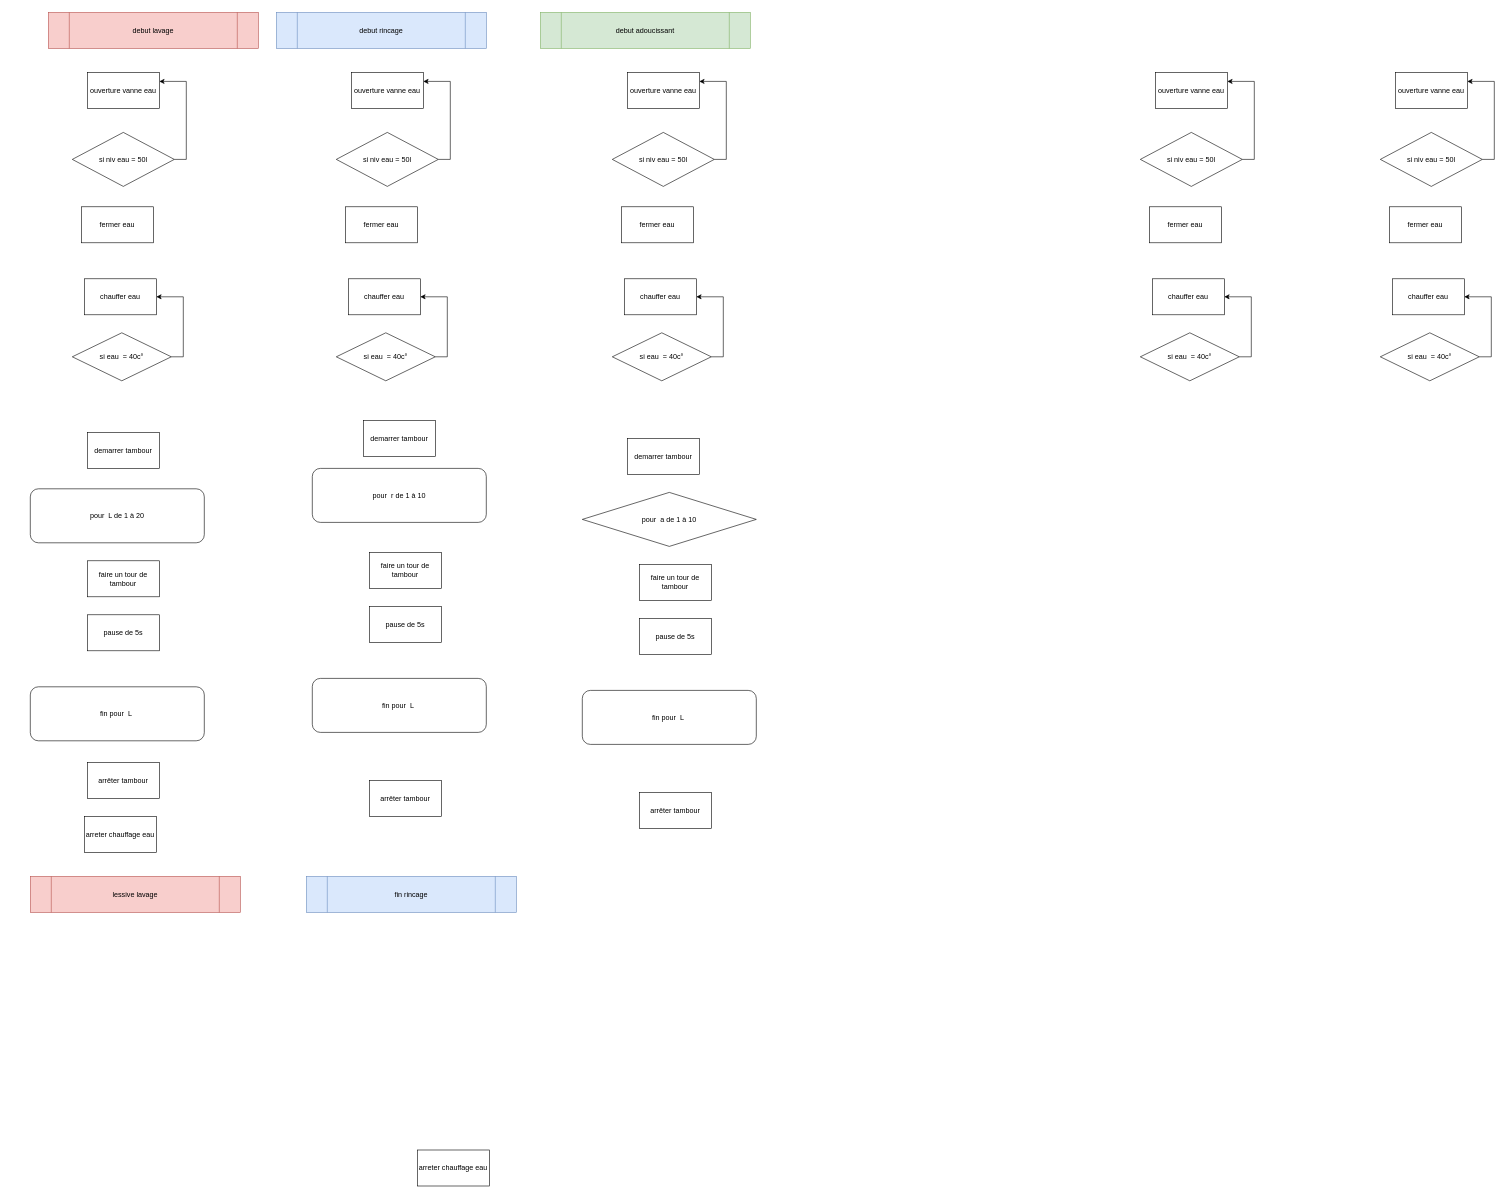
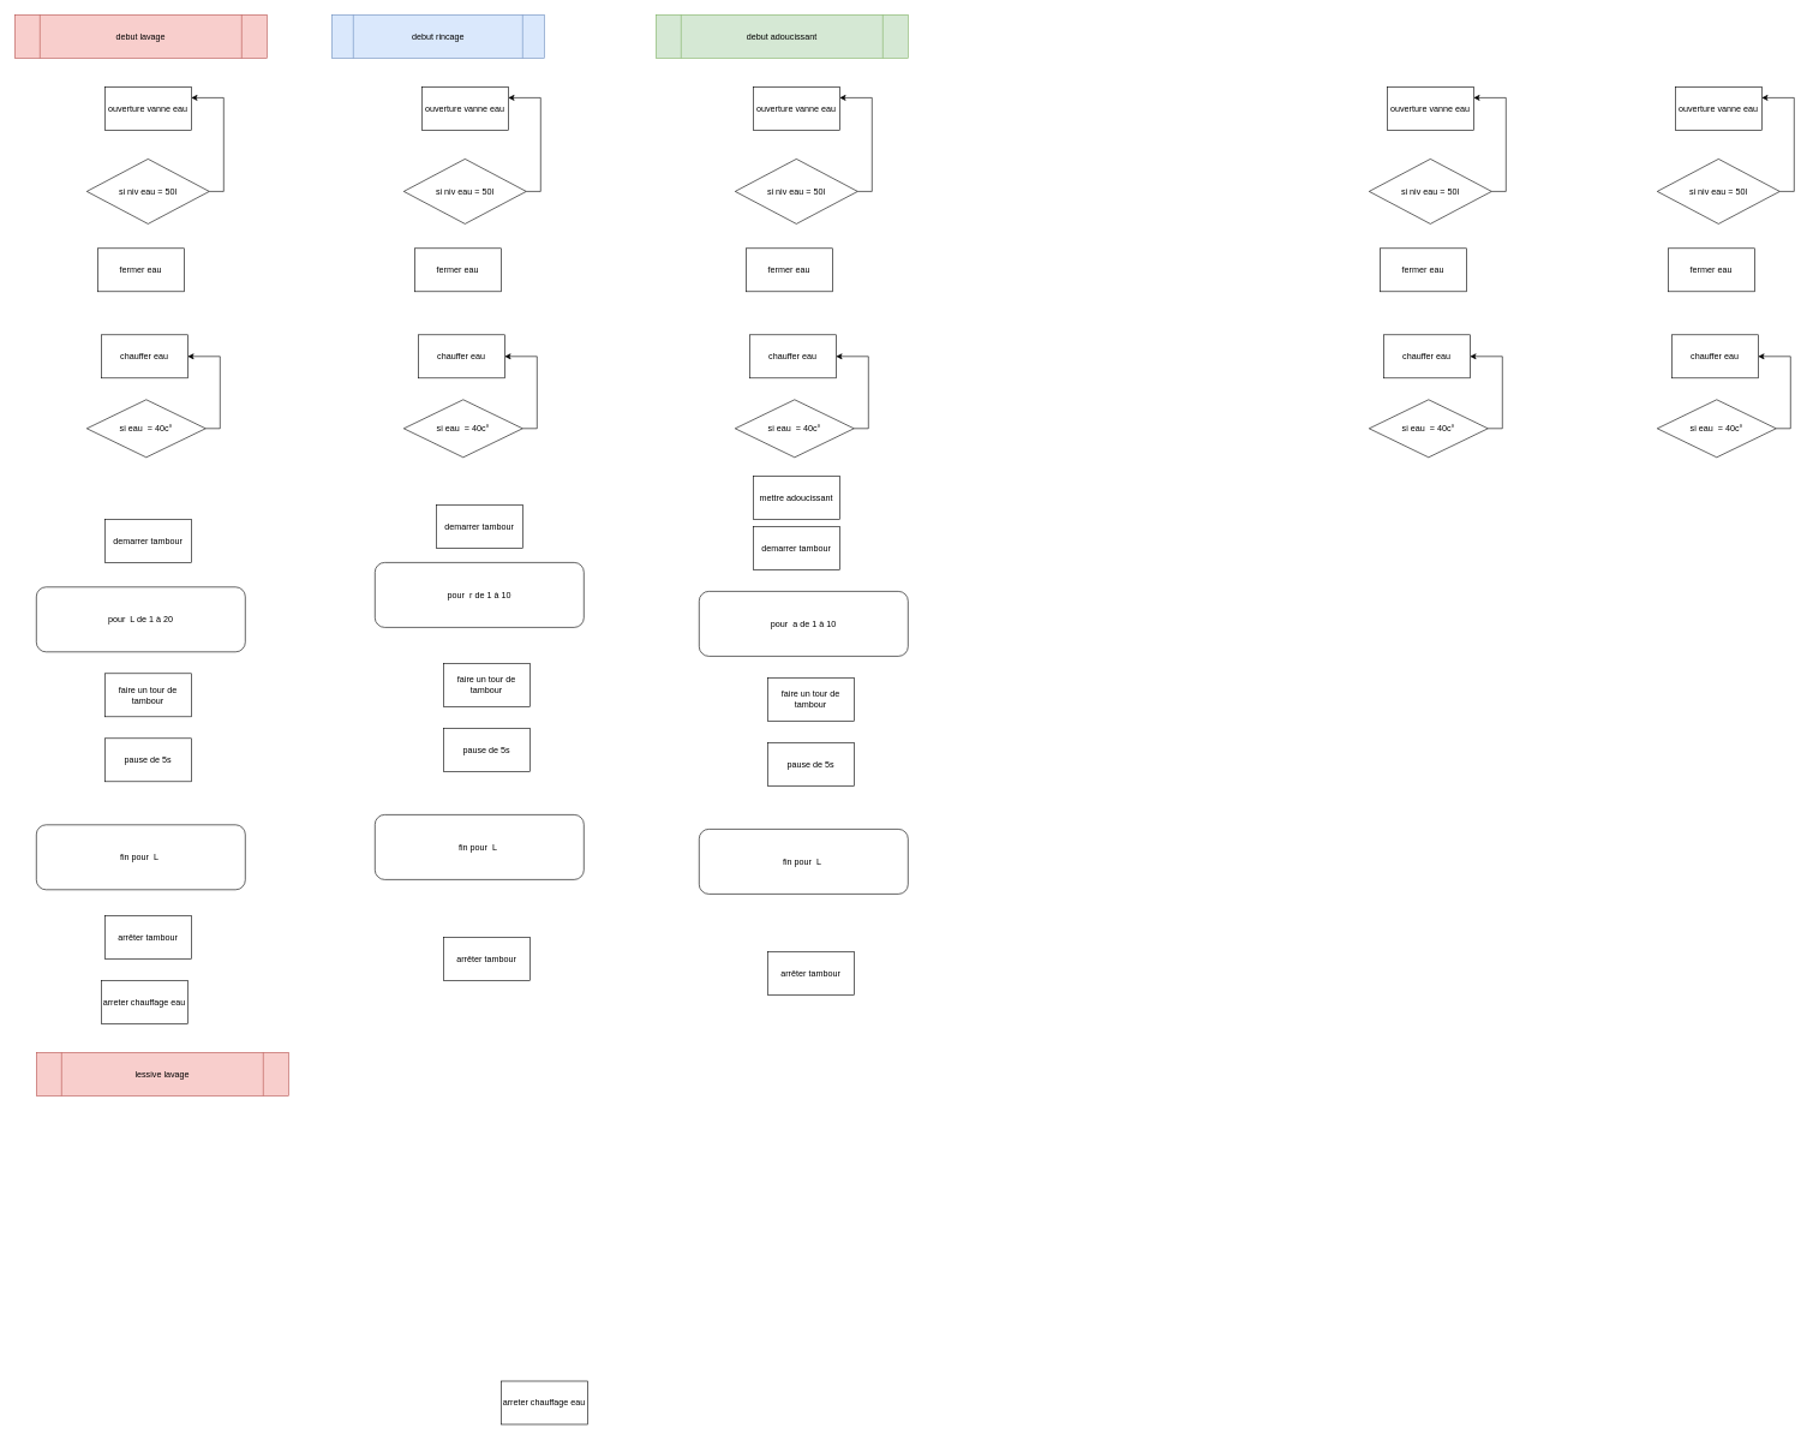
- <mxCell id="2" value="debut lavage" style="shape=process;whiteSpace=wrap;html=1;backgroundOutline=1;fillColor=#f8cecc;strokeColor=#b85450;" vertex="1" parent="1"><mxGeometry x="80" y="20" width="350" height="60" as="geometry" /></mxCell>
+ <mxCell id="2" value="debut lavage" style="shape=process;whiteSpace=wrap;html=1;backgroundOutline=1;fillColor=#f8cecc;strokeColor=#b85450;" vertex="1" parent="1"><mxGeometry x="20" y="20" width="350" height="60" as="geometry" /></mxCell>
- <mxCell id="10" value="debut rincage" style="shape=process;whiteSpace=wrap;html=1;backgroundOutline=1;fillColor=#dae8fc;strokeColor=#6c8ebf;" vertex="1" parent="1"><mxGeometry x="460" y="20" width="350" height="60" as="geometry" /></mxCell>
+ <mxCell id="10" value="debut rincage" style="shape=process;whiteSpace=wrap;html=1;backgroundOutline=1;fillColor=#dae8fc;strokeColor=#6c8ebf;" vertex="1" parent="1"><mxGeometry x="460" y="20" width="295" height="60" as="geometry" /></mxCell>
- <mxCell id="18" value="debut adoucissant" style="shape=process;whiteSpace=wrap;html=1;backgroundOutline=1;fillColor=#d5e8d4;strokeColor=#82b366;" vertex="1" parent="1"><mxGeometry x="900" y="20" width="350" height="60" as="geometry" /></mxCell>
+ <mxCell id="18" value="debut adoucissant" style="shape=process;whiteSpace=wrap;html=1;backgroundOutline=1;fillColor=#d5e8d4;strokeColor=#82b366;" vertex="1" parent="1"><mxGeometry x="910" y="20" width="350" height="60" as="geometry" /></mxCell>
+ <mxCell id="62" value="mettre adoucissant" style="rounded=0;whiteSpace=wrap;html=1;" vertex="1" parent="1"><mxGeometry x="1045" y="660" width="120" height="60" as="geometry" /></mxCell>
- <mxCell id="20" value="pour&amp;nbsp; a de 1 à 10" style="rhombus;whiteSpace=wrap;html=1;" vertex="1" parent="1"><mxGeometry x="970" y="820" width="290" height="90" as="geometry" /></mxCell>
+ <mxCell id="20" value="pour&amp;nbsp; a de 1 à 10" style="rounded=1;whiteSpace=wrap;html=1;" vertex="1" parent="1"><mxGeometry x="970" y="820" width="290" height="90" as="geometry" /></mxCell>
- <mxCell id="17" value="fin rincage" style="shape=process;whiteSpace=wrap;html=1;backgroundOutline=1;fillColor=#dae8fc;strokeColor=#6c8ebf;" vertex="1" parent="1"><mxGeometry x="510" y="1460" width="350" height="60" as="geometry" /></mxCell>
